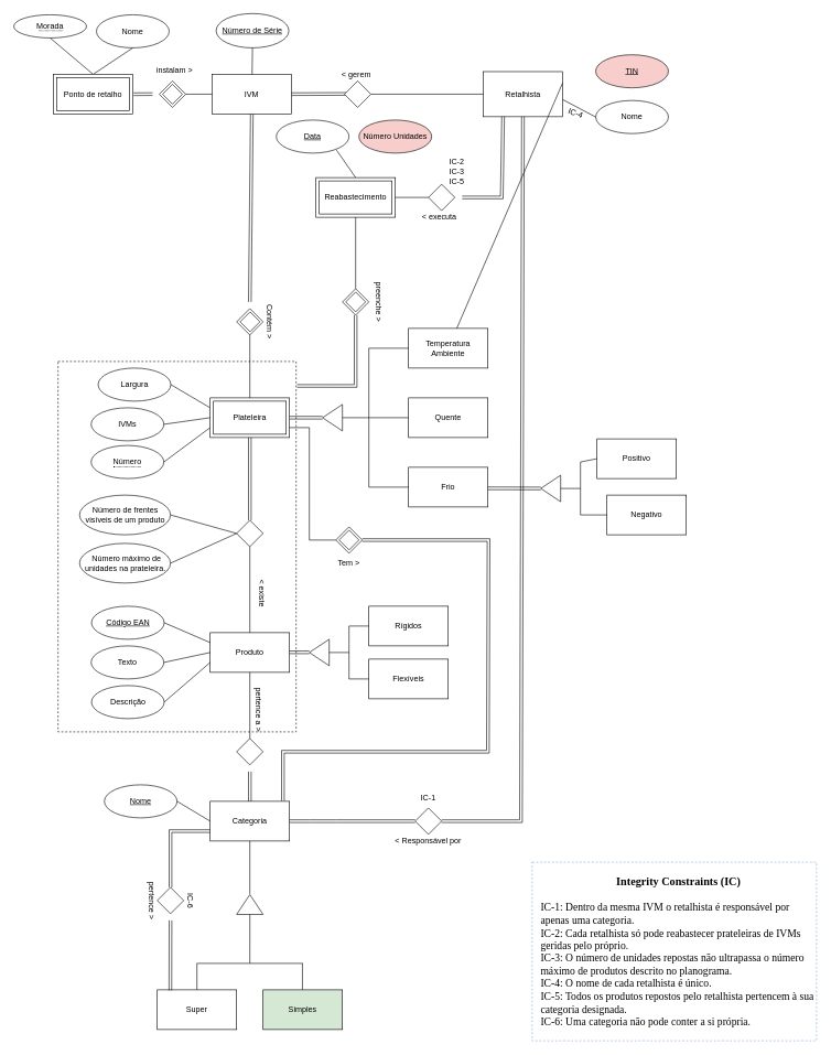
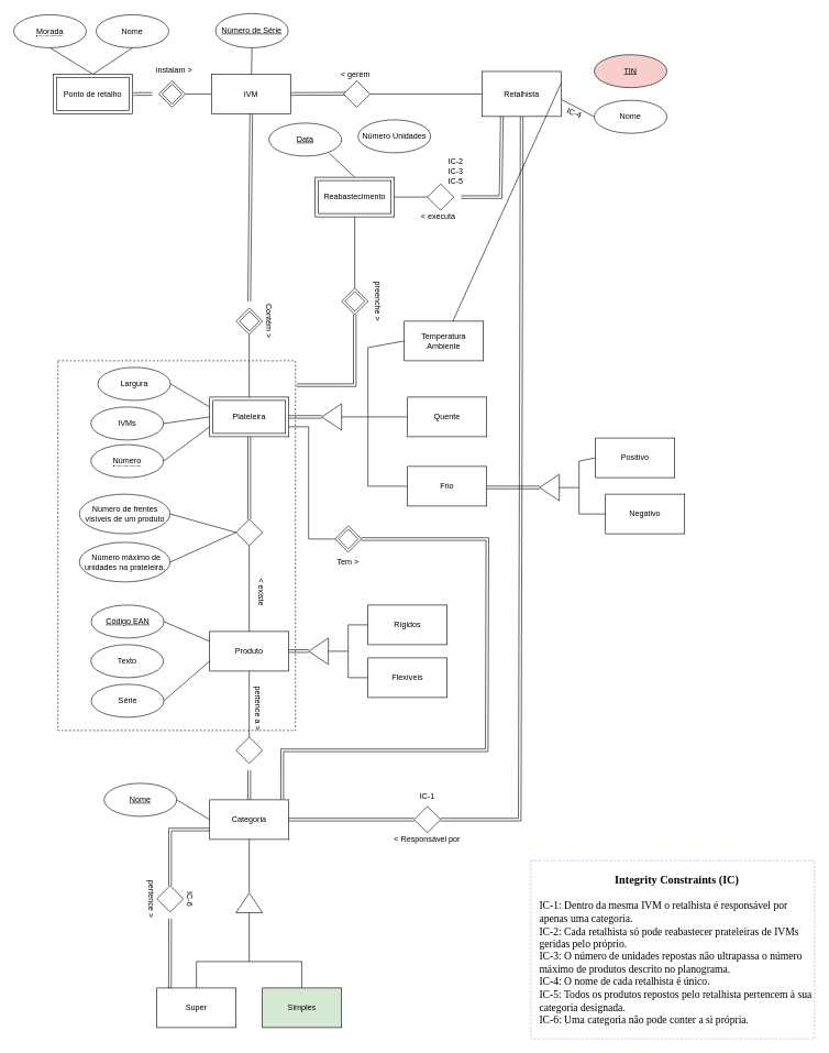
- <mxCell id="5" value="&lt;div style=&quot;border-bottom: 1px dotted black&quot;&gt;Morada&lt;/div&gt;" style="ellipse;whiteSpace=wrap;html=1;" parent="1" vertex="1"><mxGeometry x="20" y="21.87" width="110" height="35" as="geometry" /></mxCell>
+ <mxCell id="5" value="&lt;div style=&quot;border-bottom: 1px dotted black&quot;&gt;Morada&lt;/div&gt;" style="ellipse;whiteSpace=wrap;html=1;" parent="1" vertex="1"><mxGeometry x="20" y="21.87" width="110" height="50" as="geometry" /></mxCell>
- <mxCell id="28" value="&lt;u&gt;Data&lt;/u&gt;" style="ellipse;whiteSpace=wrap;html=1;" parent="1" vertex="1"><mxGeometry x="417" y="181" width="110" height="50" as="geometry" /></mxCell>
+ <mxCell id="28" value="&lt;u&gt;Data&lt;/u&gt;" style="ellipse;whiteSpace=wrap;html=1;" parent="1" vertex="1"><mxGeometry x="407" y="186" width="110" height="50" as="geometry" /></mxCell>
- <mxCell id="29" value="Número Unidades" style="ellipse;whiteSpace=wrap;html=1;fillColor=#f8cecc;" parent="1" vertex="1"><mxGeometry x="542" y="181" width="110" height="50" as="geometry" /></mxCell>
+ <mxCell id="29" value="Número Unidades" style="ellipse;whiteSpace=wrap;html=1;" parent="1" vertex="1"><mxGeometry x="542" y="181" width="110" height="50" as="geometry" /></mxCell>
- <mxCell id="13" value="Temperatura Ambiente" style="rounded=0;whiteSpace=wrap;html=1;" parent="1" vertex="1"><mxGeometry x="617" y="496" width="120" height="60" as="geometry" /></mxCell>
+ <mxCell id="13" value="Temperatura Ambiente" style="rounded=0;whiteSpace=wrap;html=1;" parent="1" vertex="1"><mxGeometry x="612" y="486" width="120" height="60" as="geometry" /></mxCell>
- <mxCell id="39" value="" style="endArrow=none;html=1;rounded=0;entryX=1;entryY=0.5;entryDx=0;entryDy=0;exitX=0;exitY=0.5;exitDx=0;exitDy=0;" parent="1" source="18" target="20" edge="1"><mxGeometry width="50" height="50" relative="1" as="geometry"><mxPoint x="357" y="1146" as="sourcePoint" /><mxPoint x="407" y="1096" as="targetPoint" /><Array as="points" /></mxGeometry></mxCell>
- <mxCell id="21" value="Descrição" style="ellipse;whiteSpace=wrap;html=1;" parent="1" vertex="1"><mxGeometry x="137.55" y="1036" width="110" height="50" as="geometry" /></mxCell>
+ <mxCell id="21" value="Série" style="ellipse;whiteSpace=wrap;html=1;" parent="1" vertex="1"><mxGeometry x="137.55" y="1036" width="110" height="50" as="geometry" /></mxCell>
